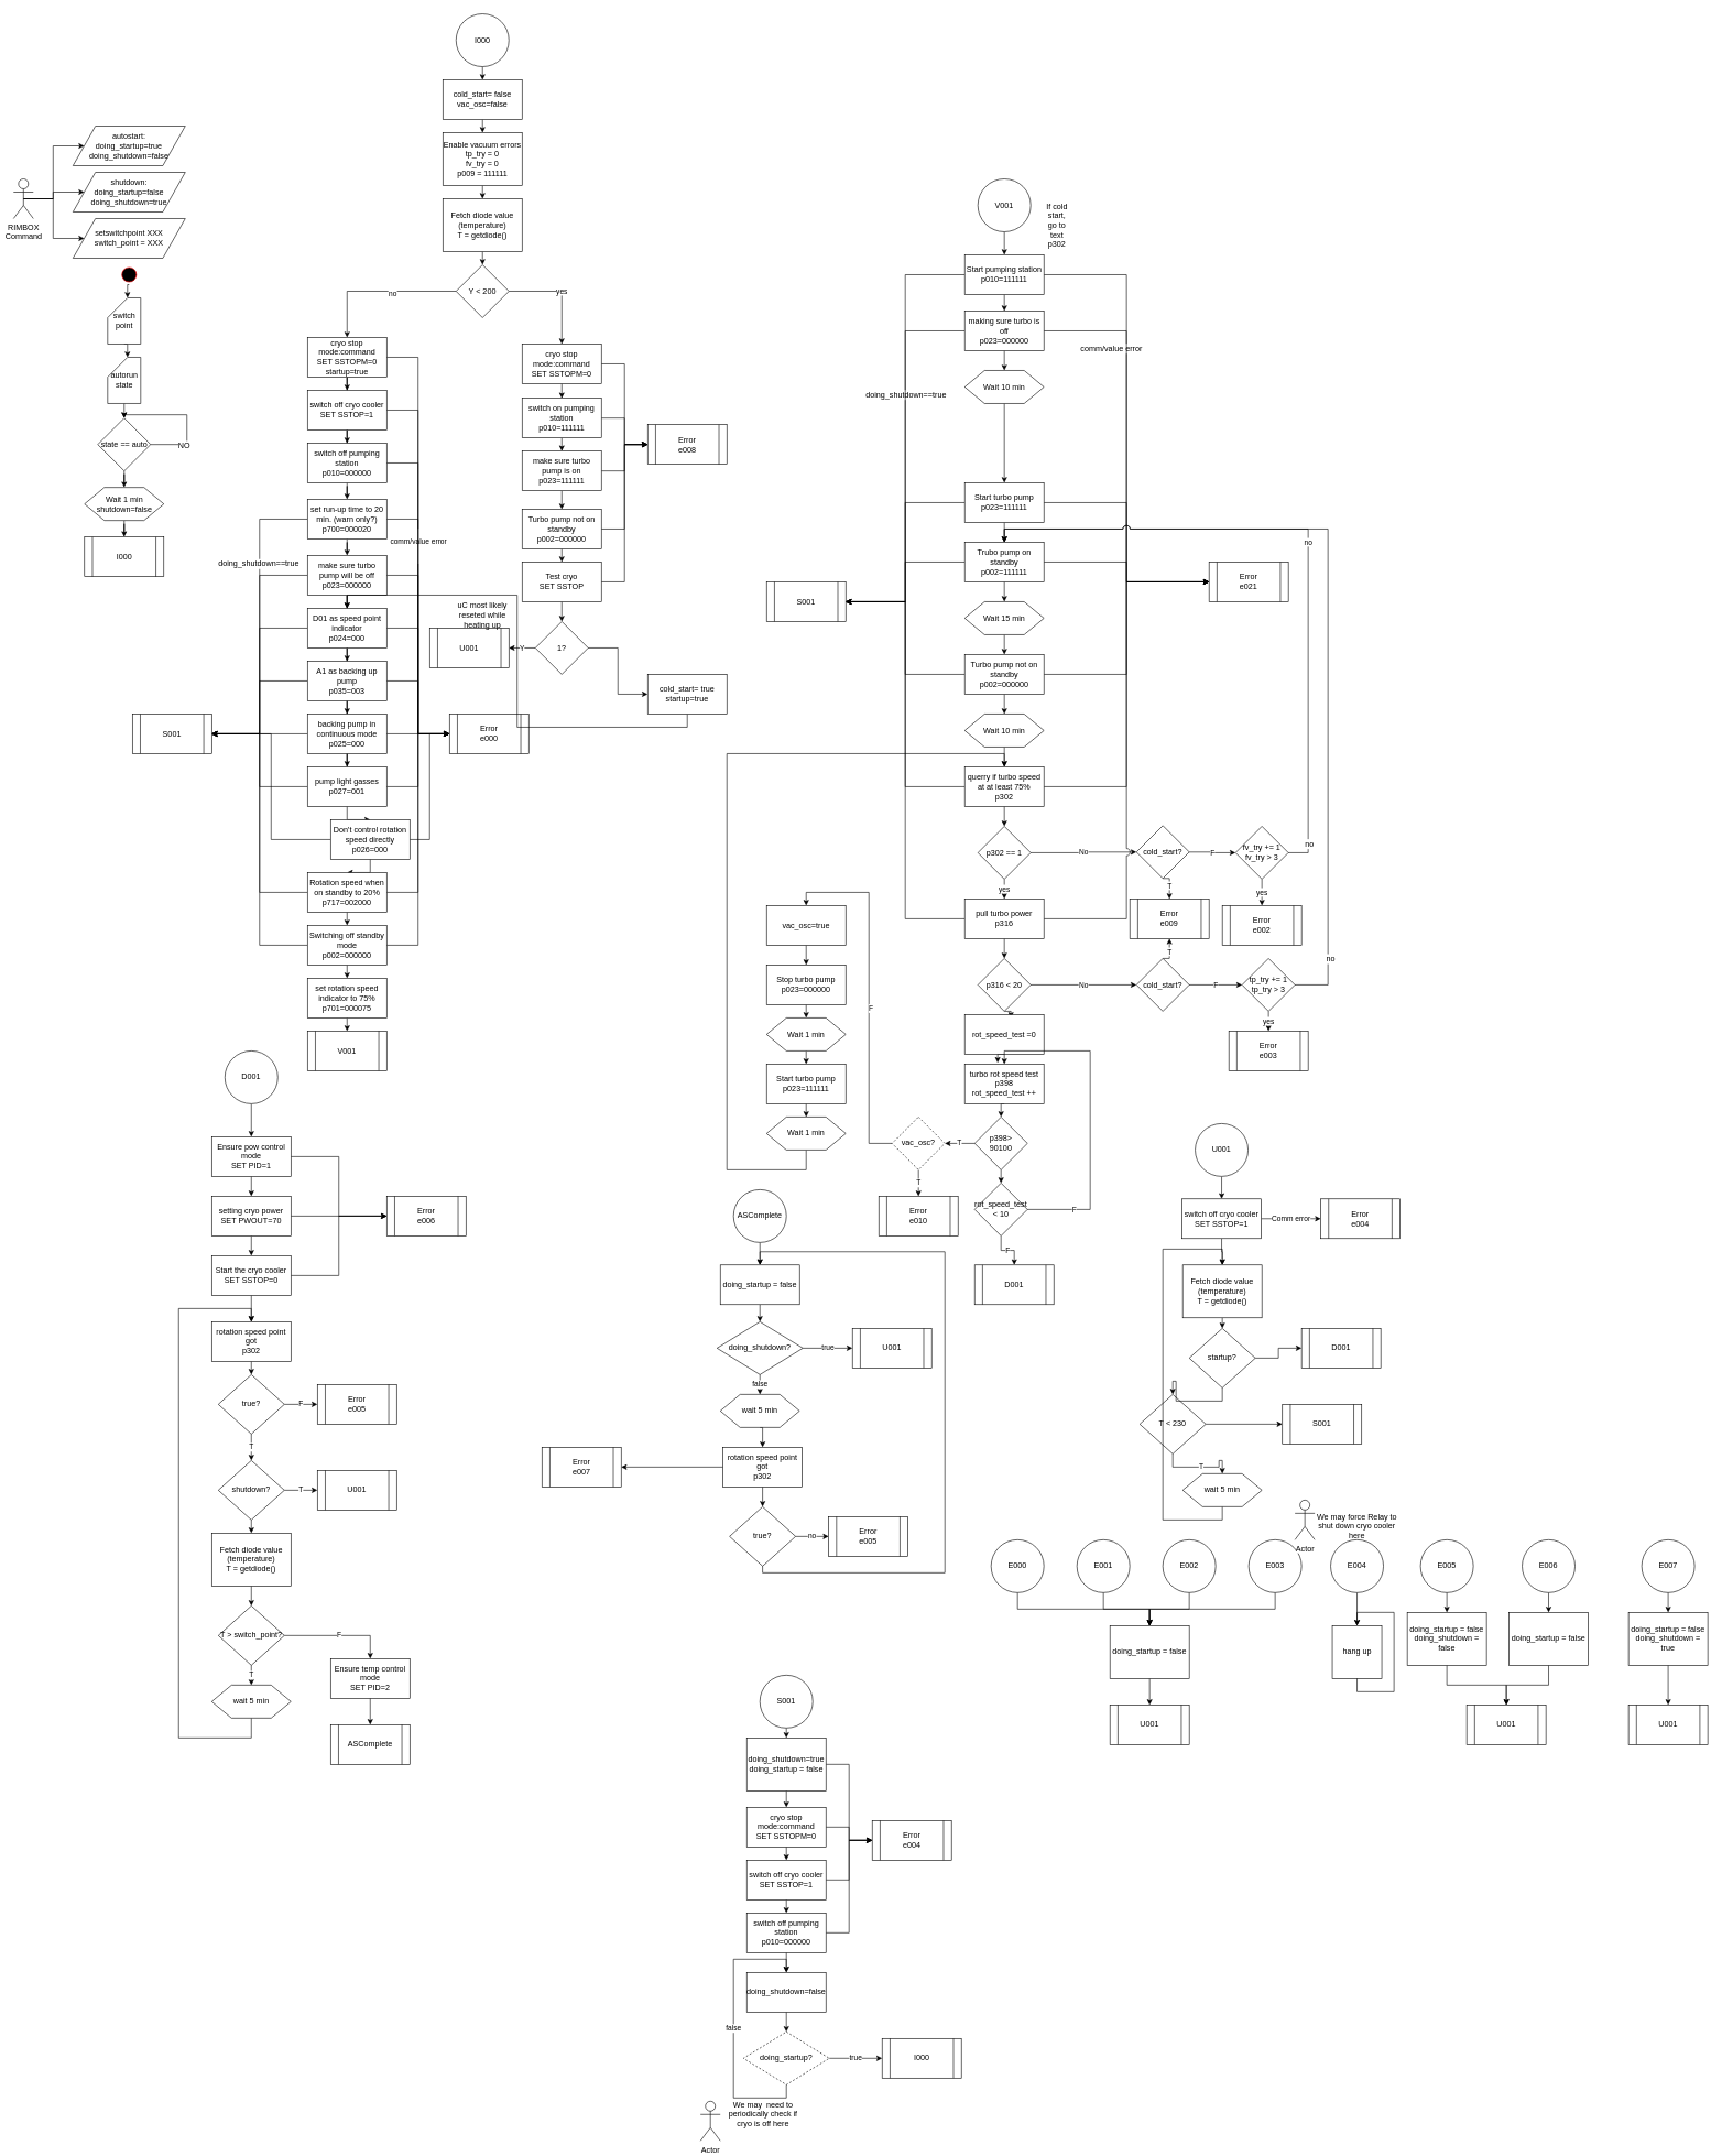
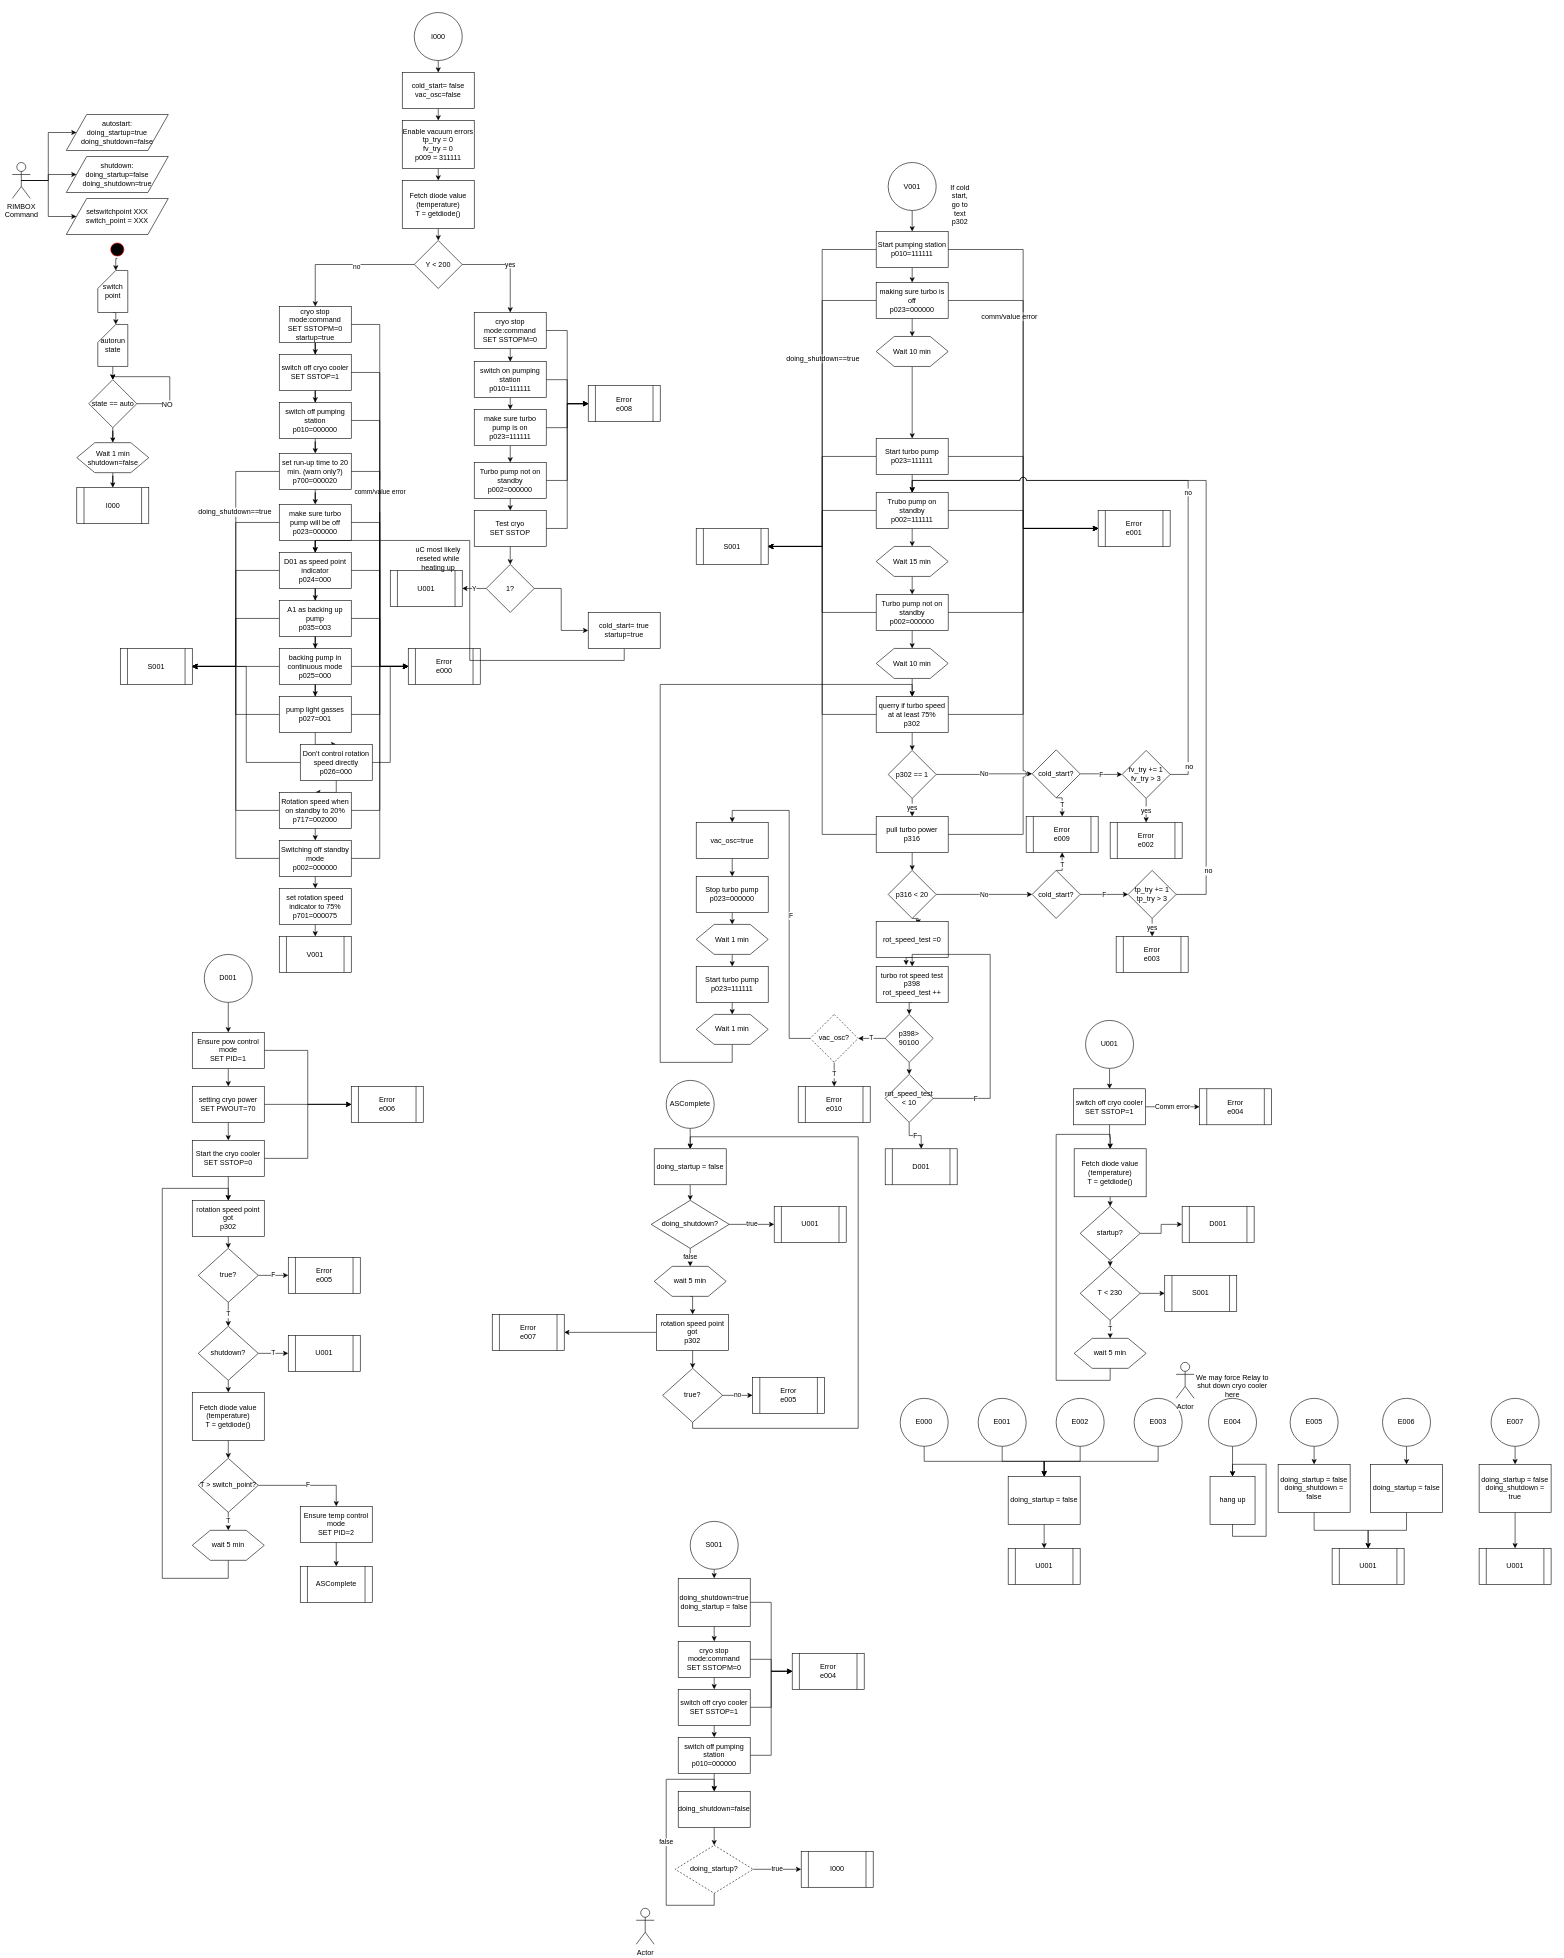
- <mxCell id="20" value="&lt;div&gt;Enable vacuum errors&lt;br&gt;&lt;/div&gt;&lt;div&gt;tp_try = 0&lt;/div&gt;&lt;div&gt;fv_try = 0&lt;/div&gt;&lt;div&gt;p009 = 111111&lt;br&gt;&lt;/div&gt;" style="rounded=0;whiteSpace=wrap;html=1;" parent="1" vertex="1"><mxGeometry x="670" y="200" width="120" height="80" as="geometry" /></mxCell>
+ <mxCell id="20" value="&lt;div&gt;Enable vacuum errors&lt;br&gt;&lt;/div&gt;&lt;div&gt;tp_try = 0&lt;/div&gt;&lt;div&gt;fv_try = 0&lt;/div&gt;&lt;div&gt;p009 = 311111&lt;br&gt;&lt;/div&gt;" style="rounded=0;whiteSpace=wrap;html=1;" parent="1" vertex="1"><mxGeometry x="670" y="200" width="120" height="80" as="geometry" /></mxCell>
- <mxCell id="76" value="&lt;div&gt;Error&lt;/div&gt;&lt;div&gt;e021&lt;/div&gt;" style="shape=process;whiteSpace=wrap;html=1;backgroundOutline=1;" parent="1" vertex="1"><mxGeometry x="1830" y="850" width="120" height="60" as="geometry" /></mxCell>
+ <mxCell id="76" value="&lt;div&gt;Error&lt;/div&gt;&lt;div&gt;e001&lt;/div&gt;" style="shape=process;whiteSpace=wrap;html=1;backgroundOutline=1;" parent="1" vertex="1"><mxGeometry x="1830" y="850" width="120" height="60" as="geometry" /></mxCell>
- <mxCell id="298" value="T &amp;lt; 230" style="rhombus;whiteSpace=wrap;html=1;" vertex="1" parent="1"><mxGeometry x="1725" y="2110" width="100" height="90" as="geometry" /></mxCell>
+ <mxCell id="298" value="T &amp;lt; 230" style="rhombus;whiteSpace=wrap;html=1;" vertex="1" parent="1"><mxGeometry x="1800" y="2110" width="100" height="90" as="geometry" /></mxCell>
- <mxCell id="299" value="We may&amp;nbsp; need to periodically check if cryo is off here" style="text;html=1;strokeColor=none;fillColor=none;align=center;verticalAlign=middle;whiteSpace=wrap;rounded=0;" vertex="1" parent="1"><mxGeometry x="1100" y="3190" width="110" height="20" as="geometry" /></mxCell>
